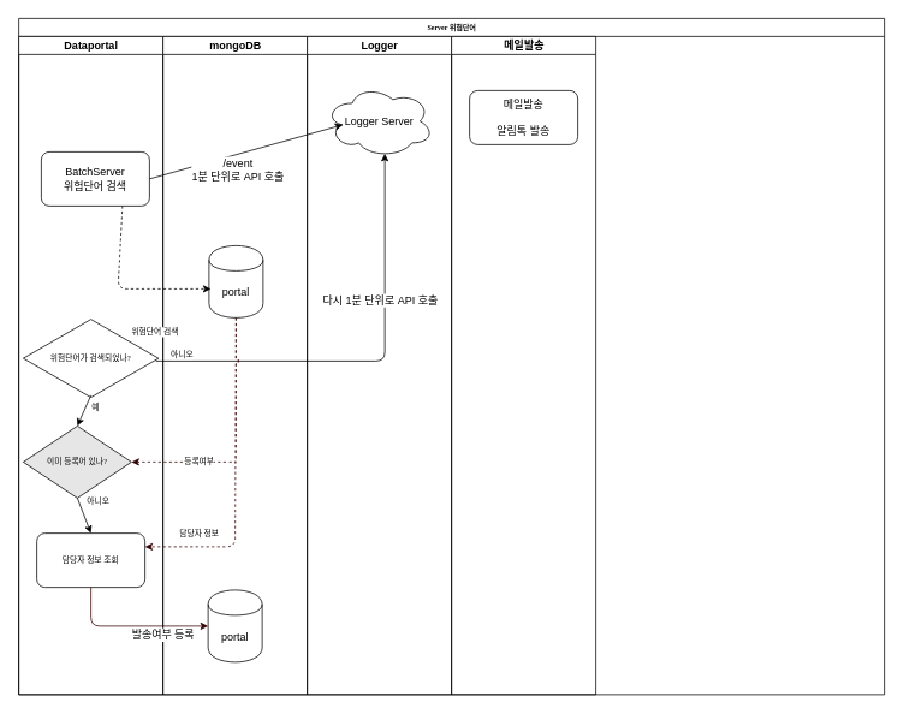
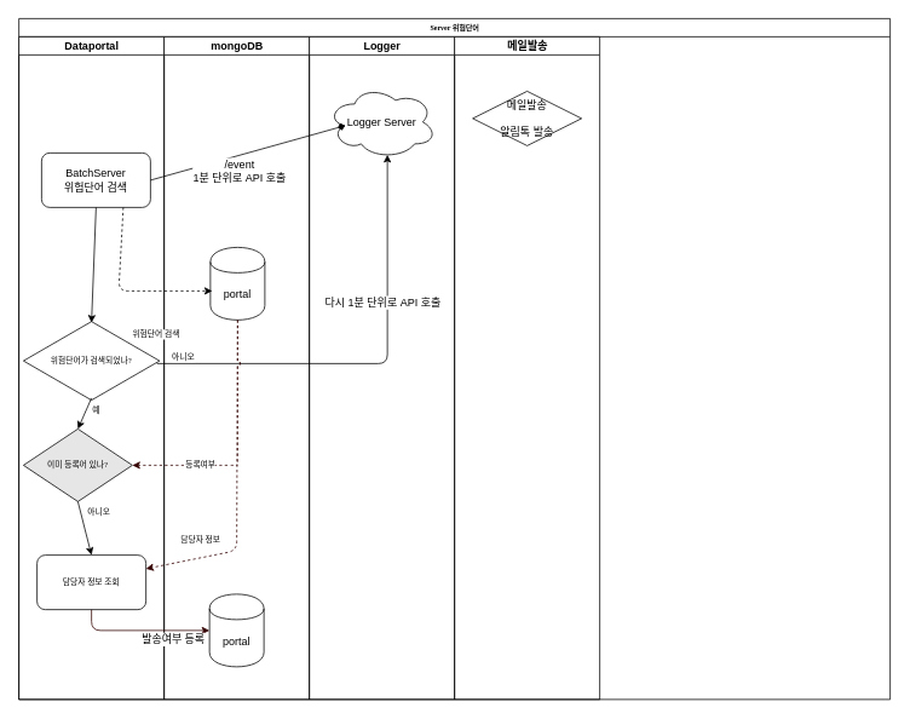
- <mxCell id="17" value="메일발송&lt;br&gt;&lt;br&gt;알림톡 발송" style="rounded=1;whiteSpace=wrap;html=1;" parent="16" vertex="1"><mxGeometry x="20" y="60" width="120" height="60" as="geometry" /></mxCell>
+ <mxCell id="17" value="메일발송&lt;br&gt;&lt;br&gt;알림톡 발송" style="rhombus;whiteSpace=wrap;html=1;" parent="16" vertex="1"><mxGeometry x="20" y="60" width="120" height="60" as="geometry" /></mxCell>
- <mxCell id="18" value="" style="endArrow=classic;html=1;entryX=0.16;entryY=0.55;entryDx=0;entryDy=0;entryPerimeter=0;exitX=1;exitY=0.5;exitDx=0;exitDy=0;" parent="2" source="4" target="15" edge="1"><mxGeometry width="50" height="50" relative="1" as="geometry"><mxPoint y="792" as="sourcePoint" /><mxPoint x="50" y="742" as="targetPoint" /></mxGeometry></mxCell>
+ <mxCell id="18" value="" style="endArrow=diamond;html=1;entryX=0.16;entryY=0.55;entryDx=0;entryDy=0;entryPerimeter=0;exitX=1;exitY=0.5;exitDx=0;exitDy=0;" parent="2" source="4" target="15" edge="1"><mxGeometry width="50" height="50" relative="1" as="geometry"><mxPoint y="792" as="sourcePoint" /><mxPoint x="50" y="742" as="targetPoint" /></mxGeometry></mxCell>
+ <mxCell id="6" value="" style="endArrow=classic;html=1;fontFamily=Tahoma;fontSize=9;entryX=0.5;entryY=0.033;entryDx=0;entryDy=0;entryPerimeter=0;exitX=0.5;exitY=1;exitDx=0;exitDy=0;" parent="3" source="4" target="5" edge="1"><mxGeometry width="50" height="50" relative="1" as="geometry"><mxPoint x="30" y="232" as="sourcePoint" /><mxPoint x="80" y="182" as="targetPoint" /></mxGeometry></mxCell>
- <mxCell id="7" value="담당자 정보 조회" style="rounded=1;whiteSpace=wrap;html=1;fontFamily=Tahoma;fontSize=9;" parent="3" vertex="1"><mxGeometry x="20" y="551" width="120" height="60" as="geometry" /></mxCell>
+ <mxCell id="7" value="담당자 정보 조회" style="rounded=1;whiteSpace=wrap;html=1;fontFamily=Tahoma;fontSize=9;" parent="3" vertex="1"><mxGeometry x="20" y="571" width="120" height="60" as="geometry" /></mxCell>
